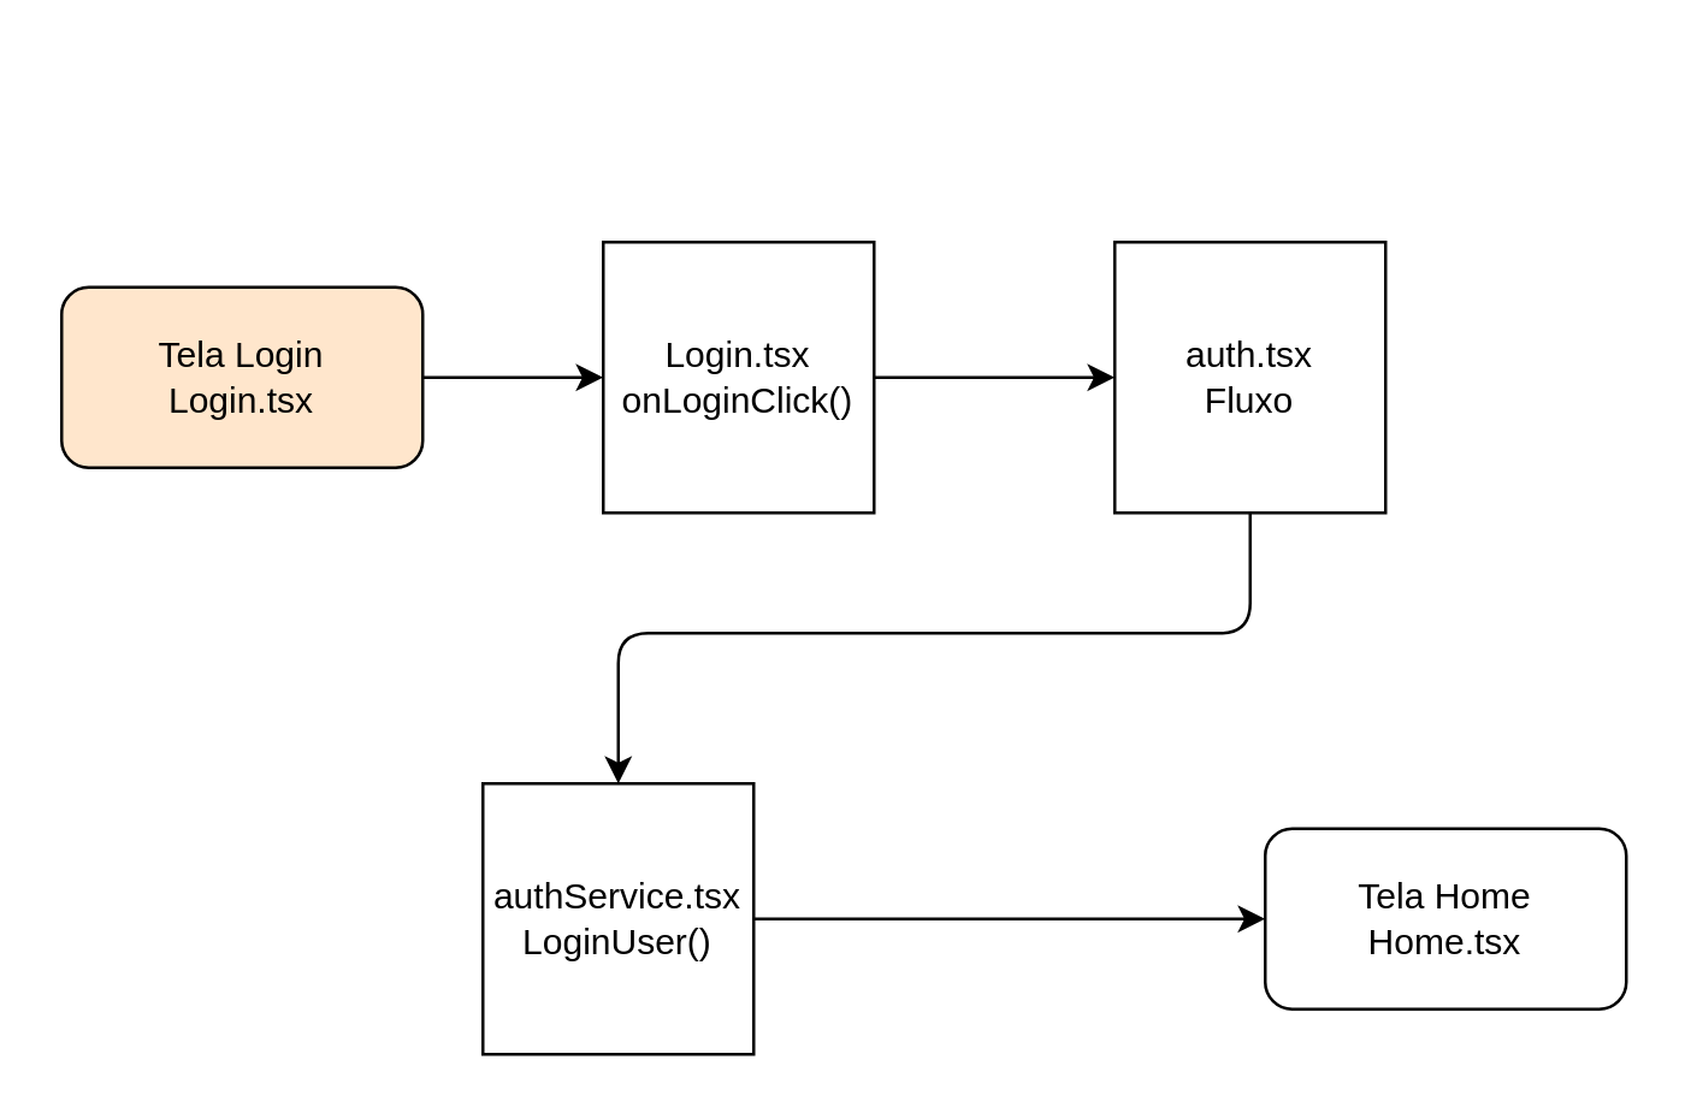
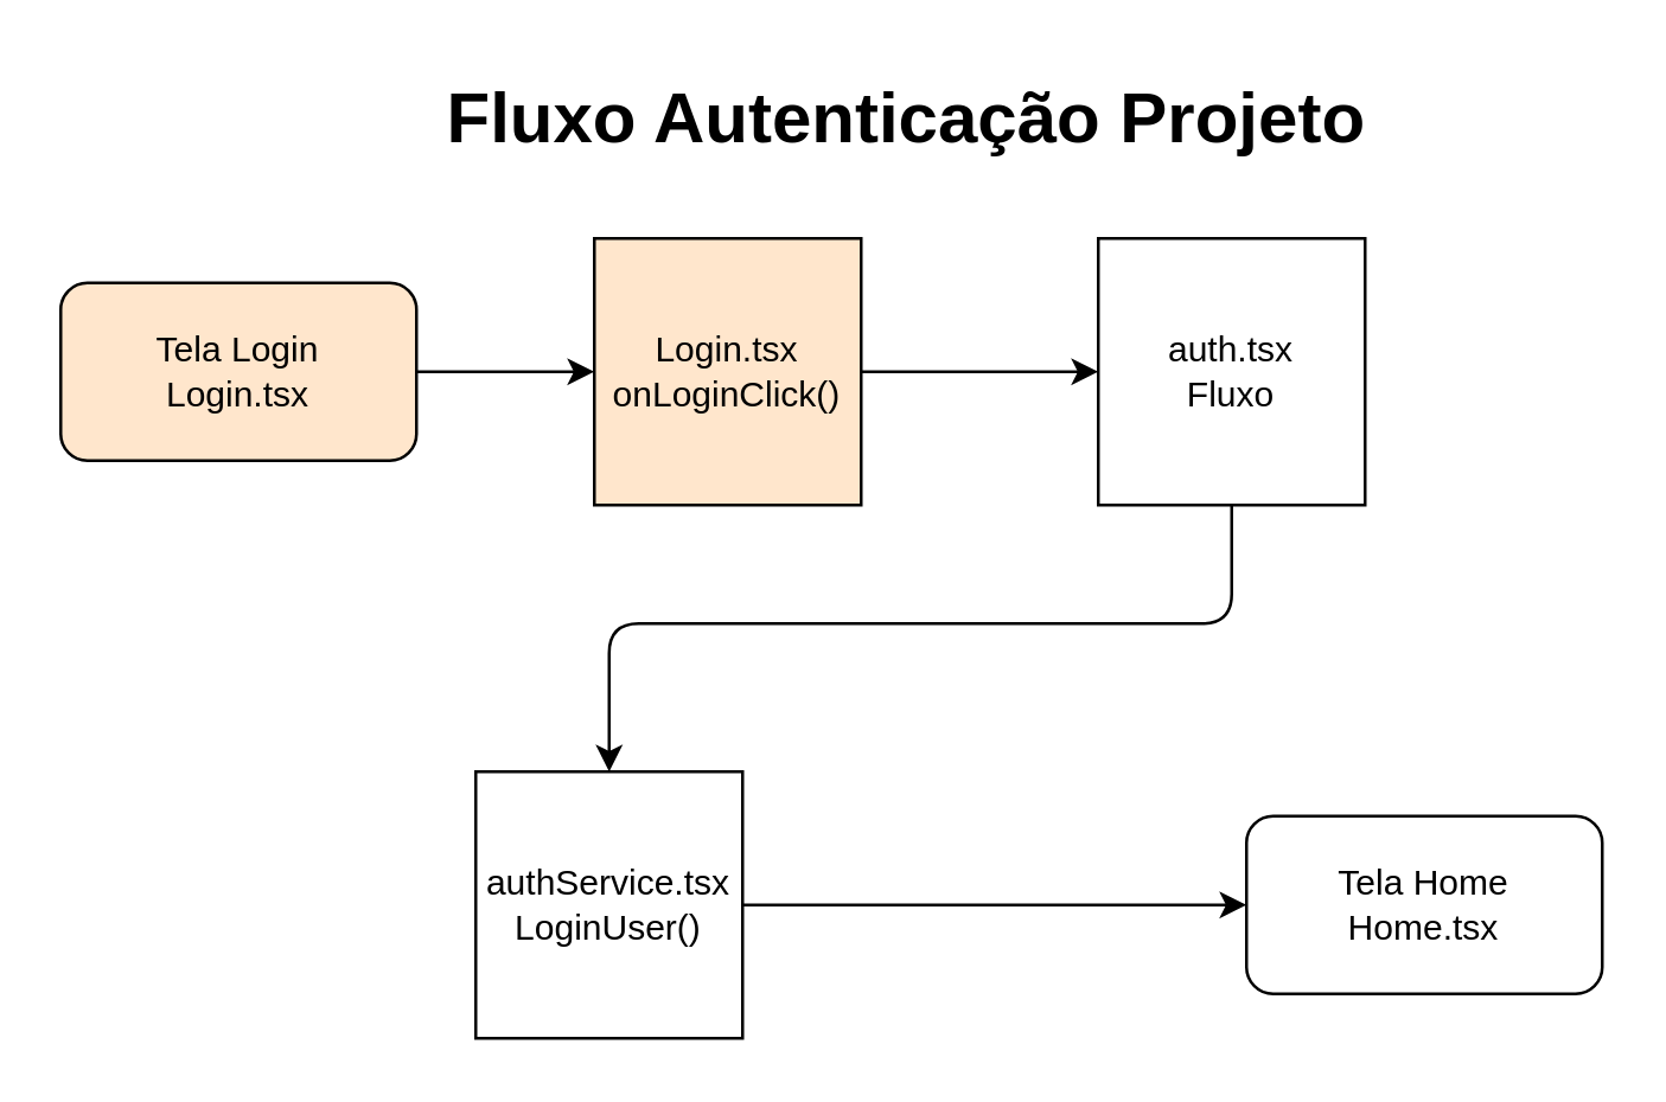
+ <mxCell id="11" value="Fluxo Autenticação Projeto" style="text;strokeColor=none;fillColor=none;html=1;fontSize=24;fontStyle=1;verticalAlign=middle;align=center;" vertex="1" parent="1"><mxGeometry x="70" y="20" width="470" height="40" as="geometry" /></mxCell>
- <mxCell id="3" value="Login.tsx&lt;br&gt;onLoginClick()" style="whiteSpace=wrap;html=1;aspect=fixed;" parent="1" vertex="1"><mxGeometry x="200" y="80" width="90" height="90" as="geometry" /></mxCell>
+ <mxCell id="3" value="Login.tsx&lt;br&gt;onLoginClick()" style="whiteSpace=wrap;html=1;aspect=fixed;fillColor=#ffe6cc;" parent="1" vertex="1"><mxGeometry x="200" y="80" width="90" height="90" as="geometry" /></mxCell>
